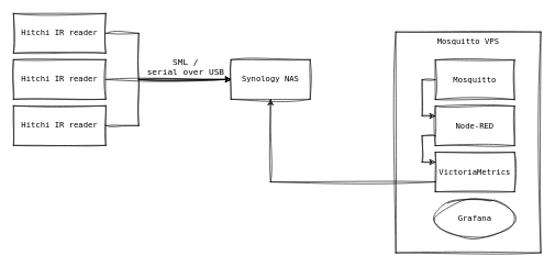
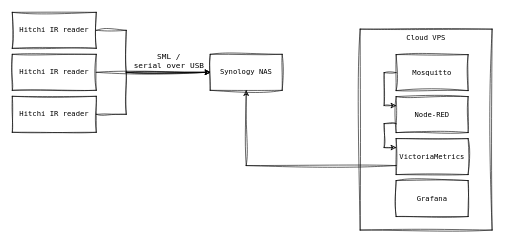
- <mxCell id="11" value="Mosquitto VPS" style="rounded=0;whiteSpace=wrap;html=1;verticalAlign=top;sketch=1;curveFitting=1;jiggle=2;fontFamily=monospace;labelBackgroundColor=none;fillColor=none;" vertex="1" parent="10"><mxGeometry width="220" height="335" as="geometry" /></mxCell>
+ <mxCell id="11" value="Cloud VPS" style="rounded=0;whiteSpace=wrap;html=1;verticalAlign=top;sketch=1;curveFitting=1;jiggle=2;fontFamily=monospace;labelBackgroundColor=none;fillColor=none;" vertex="1" parent="10"><mxGeometry width="220" height="335" as="geometry" /></mxCell>
- <mxCell id="18" value="Grafana" style="ellipse;whiteSpace=wrap;html=1;sketch=1;curveFitting=1;jiggle=2;fontFamily=monospace;labelBackgroundColor=none;fillColor=none;" vertex="1" parent="10"><mxGeometry x="60" y="252.5" width="120" height="60" as="geometry" /></mxCell>
+ <mxCell id="18" value="Grafana" style="rounded=0;whiteSpace=wrap;html=1;sketch=1;curveFitting=1;jiggle=2;fontFamily=monospace;labelBackgroundColor=none;fillColor=none;" vertex="1" parent="10"><mxGeometry x="60" y="252.5" width="120" height="60" as="geometry" /></mxCell>
